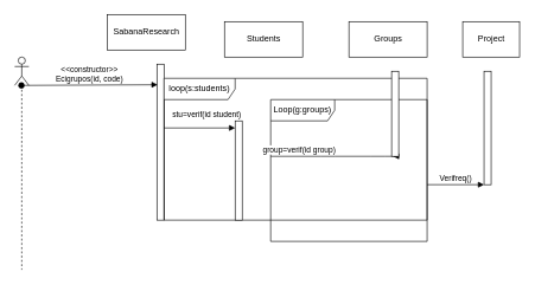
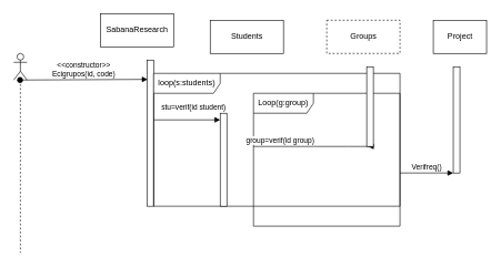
- <mxCell id="12" value="Groups" style="html=1;" vertex="1" parent="1"><mxGeometry x="490" y="30" width="110" height="50" as="geometry" /></mxCell>
+ <mxCell id="12" value="Groups" style="html=1;dashed=1;" vertex="1" parent="1"><mxGeometry x="490" y="30" width="110" height="50" as="geometry" /></mxCell>
- <mxCell id="9" value="Loop(g:groups)" style="shape=umlFrame;whiteSpace=wrap;html=1;width=90;height=30;" vertex="1" parent="1"><mxGeometry x="380" y="140" width="220" height="200" as="geometry" /></mxCell>
+ <mxCell id="9" value="Loop(g:group)" style="shape=umlFrame;whiteSpace=wrap;html=1;width=90;height=30;" vertex="1" parent="1"><mxGeometry x="380" y="140" width="220" height="200" as="geometry" /></mxCell>
